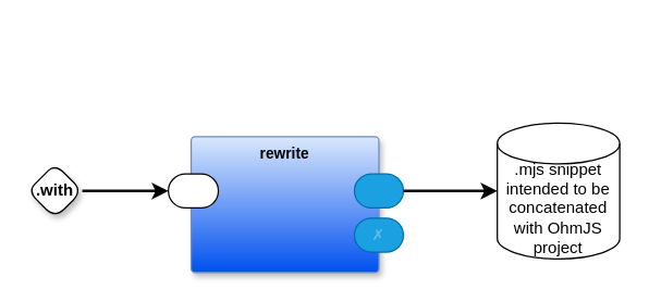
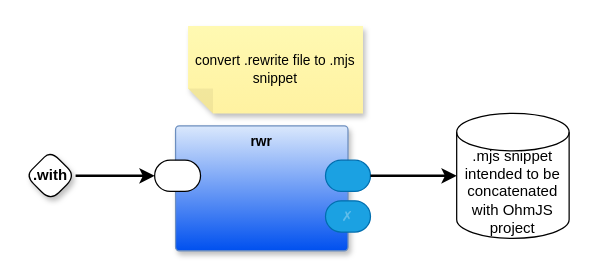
+ <mxCell id="7" value="convert .rewrite file to .mjs snippet" style="shape=note;whiteSpace=wrap;html=1;backgroundOutline=1;fontColor=#000000;darkOpacity=0.05;fillColor=#FFF9B2;strokeColor=none;fillStyle=solid;direction=west;gradientDirection=north;gradientColor=#FFF2A1;shadow=1;size=20;pointerEvents=1;fontFamily=Helvetica;fontSize=11;labelBackgroundColor=none;" vertex="1" parent="1"><mxGeometry x="150" y="20" width="140" height="70" as="geometry" /></mxCell>
- <mxCell id="2" value="rewrite" style="rounded=1;whiteSpace=wrap;html=1;container=1;recursiveResize=0;verticalAlign=top;arcSize=6;fontStyle=1;autosize=0;points=[];absoluteArcSize=1;shadow=1;strokeColor=#6c8ebf;fillColor=#dae8fc;fontFamily=Helvetica;fontSize=11;gradientColor=#0050EF;fontColor=default;" vertex="1" parent="1"><mxGeometry x="140" y="100" width="138" height="100" as="geometry"><mxRectangle x="-98" y="-1230" width="99" height="26" as="alternateBounds" /></mxGeometry></mxCell>
+ <mxCell id="2" value="rwr" style="rounded=1;whiteSpace=wrap;html=1;container=1;recursiveResize=0;verticalAlign=top;arcSize=6;fontStyle=1;autosize=0;points=[];absoluteArcSize=1;shadow=1;strokeColor=#6c8ebf;fillColor=#dae8fc;fontFamily=Helvetica;fontSize=11;gradientColor=#0050EF;fontColor=default;" vertex="1" parent="1"><mxGeometry x="140" y="100" width="138" height="100" as="geometry"><mxRectangle x="-98" y="-1230" width="99" height="26" as="alternateBounds" /></mxGeometry></mxCell>
